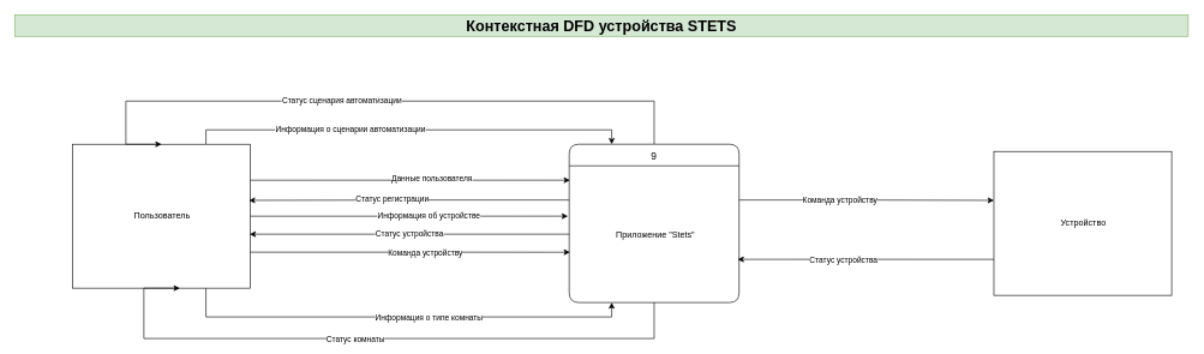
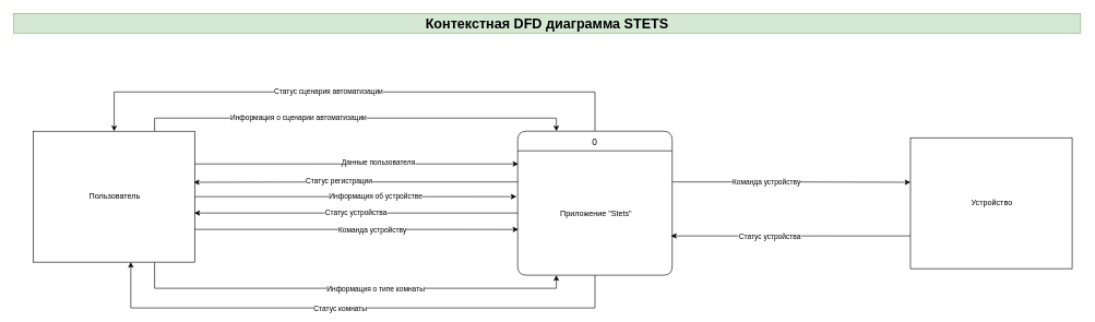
- <mxCell id="27" value="Контекстная DFD устройства STETS" style="text;html=1;strokeColor=#82b366;fillColor=#d5e8d4;align=center;verticalAlign=middle;whiteSpace=wrap;rounded=0;fontSize=21;fontStyle=1" parent="1" vertex="1"><mxGeometry x="20" y="20" width="1630" height="30" as="geometry" /></mxCell>
+ <mxCell id="27" value="Контекстная DFD диаграмма STETS" style="text;html=1;strokeColor=#82b366;fillColor=#d5e8d4;align=center;verticalAlign=middle;whiteSpace=wrap;rounded=0;fontSize=21;fontStyle=1" parent="1" vertex="1"><mxGeometry x="20" y="20" width="1630" height="30" as="geometry" /></mxCell>
- <mxCell id="9" value="9" style="swimlane;childLayout=stackLayout;horizontal=1;startSize=30;horizontalStack=0;rounded=1;fontSize=14;fontStyle=0;strokeWidth=1;resizeParent=0;resizeLast=1;shadow=0;dashed=0;align=center;fillColor=#FFFFFF;" parent="1" vertex="1"><mxGeometry x="790" y="200" width="236" height="220" as="geometry" /></mxCell>
+ <mxCell id="9" value="0" style="swimlane;childLayout=stackLayout;horizontal=1;startSize=30;horizontalStack=0;rounded=1;fontSize=14;fontStyle=0;strokeWidth=1;resizeParent=0;resizeLast=1;shadow=0;dashed=0;align=center;fillColor=#FFFFFF;" parent="1" vertex="1"><mxGeometry x="790" y="200" width="236" height="220" as="geometry" /></mxCell>
- <mxCell id="6" value="Пользователь" style="html=1;dashed=0;whitespace=wrap;" parent="1" vertex="1"><mxGeometry x="100" y="200" width="247" height="200" as="geometry" /></mxCell>
+ <mxCell id="6" value="Пользователь" style="html=1;dashed=0;whitespace=wrap;" parent="1" vertex="1"><mxGeometry x="50" y="200" width="247" height="200" as="geometry" /></mxCell>
- <mxCell id="22" value="Устройство" style="html=1;dashed=0;whitespace=wrap;" parent="1" vertex="1"><mxGeometry x="1380" y="210" width="247" height="200" as="geometry" /></mxCell>
+ <mxCell id="22" value="Устройство" style="html=1;dashed=0;whitespace=wrap;" parent="1" vertex="1"><mxGeometry x="1390" y="210" width="247" height="200" as="geometry" /></mxCell>
